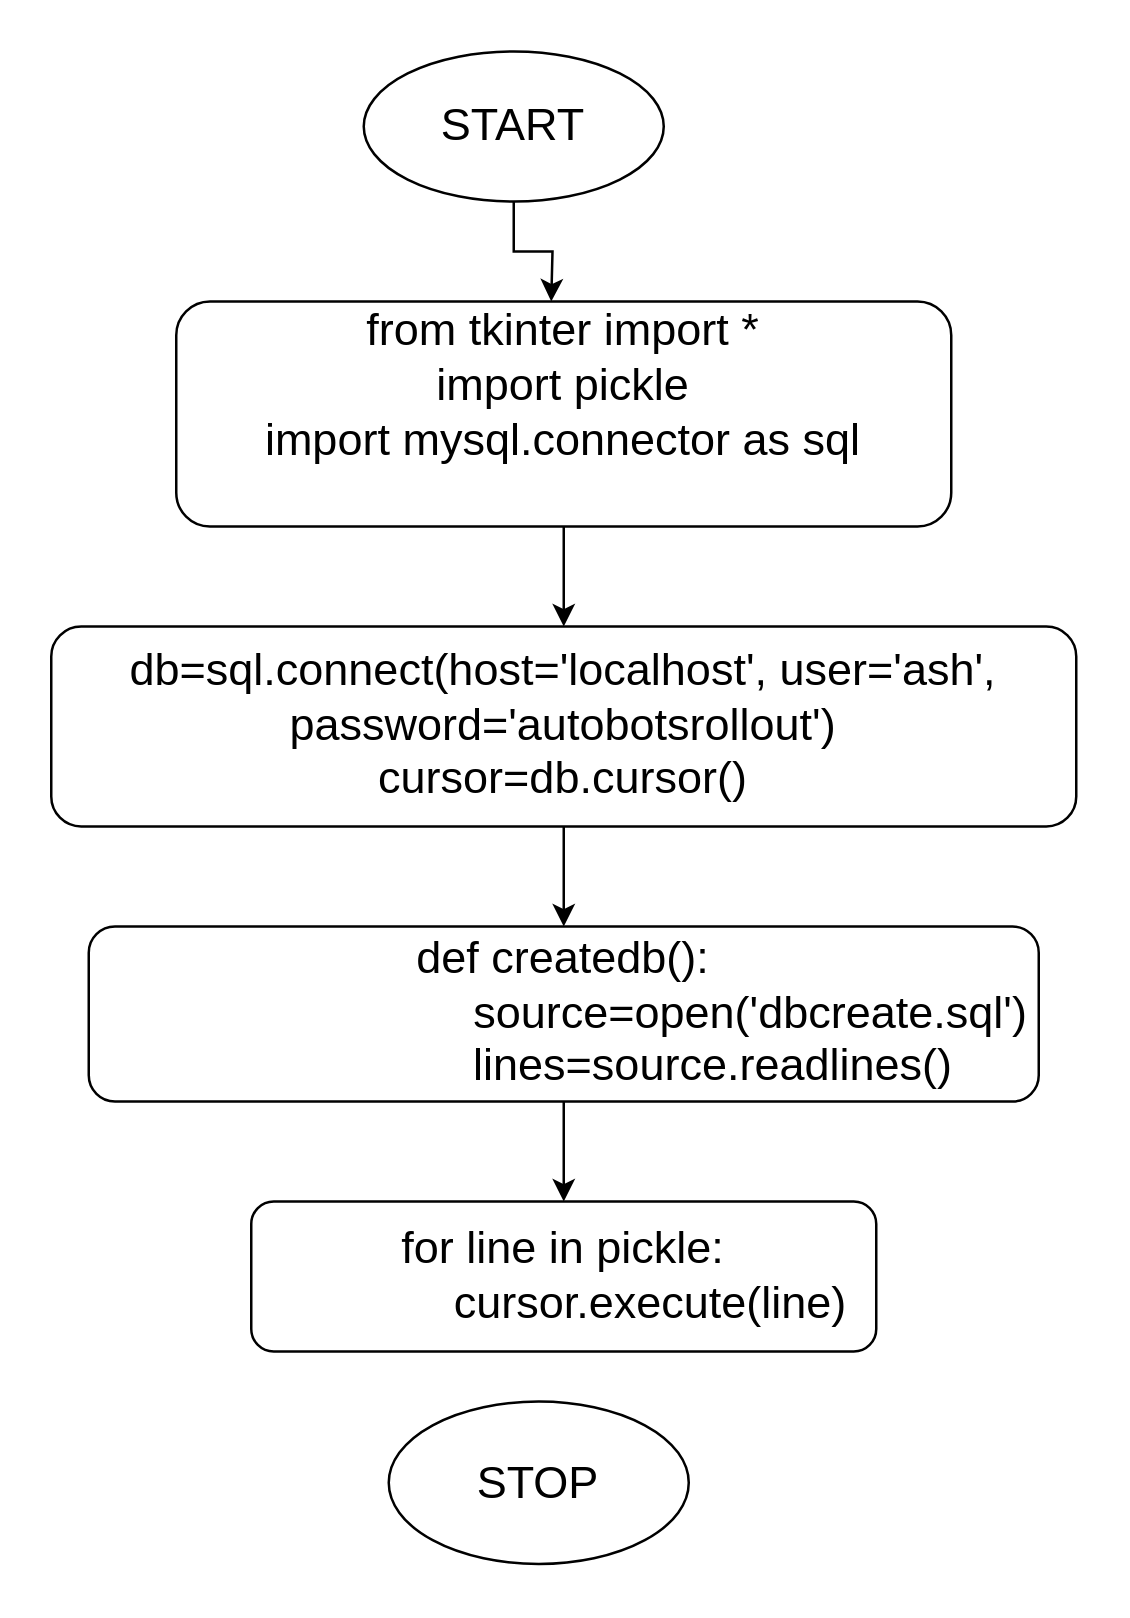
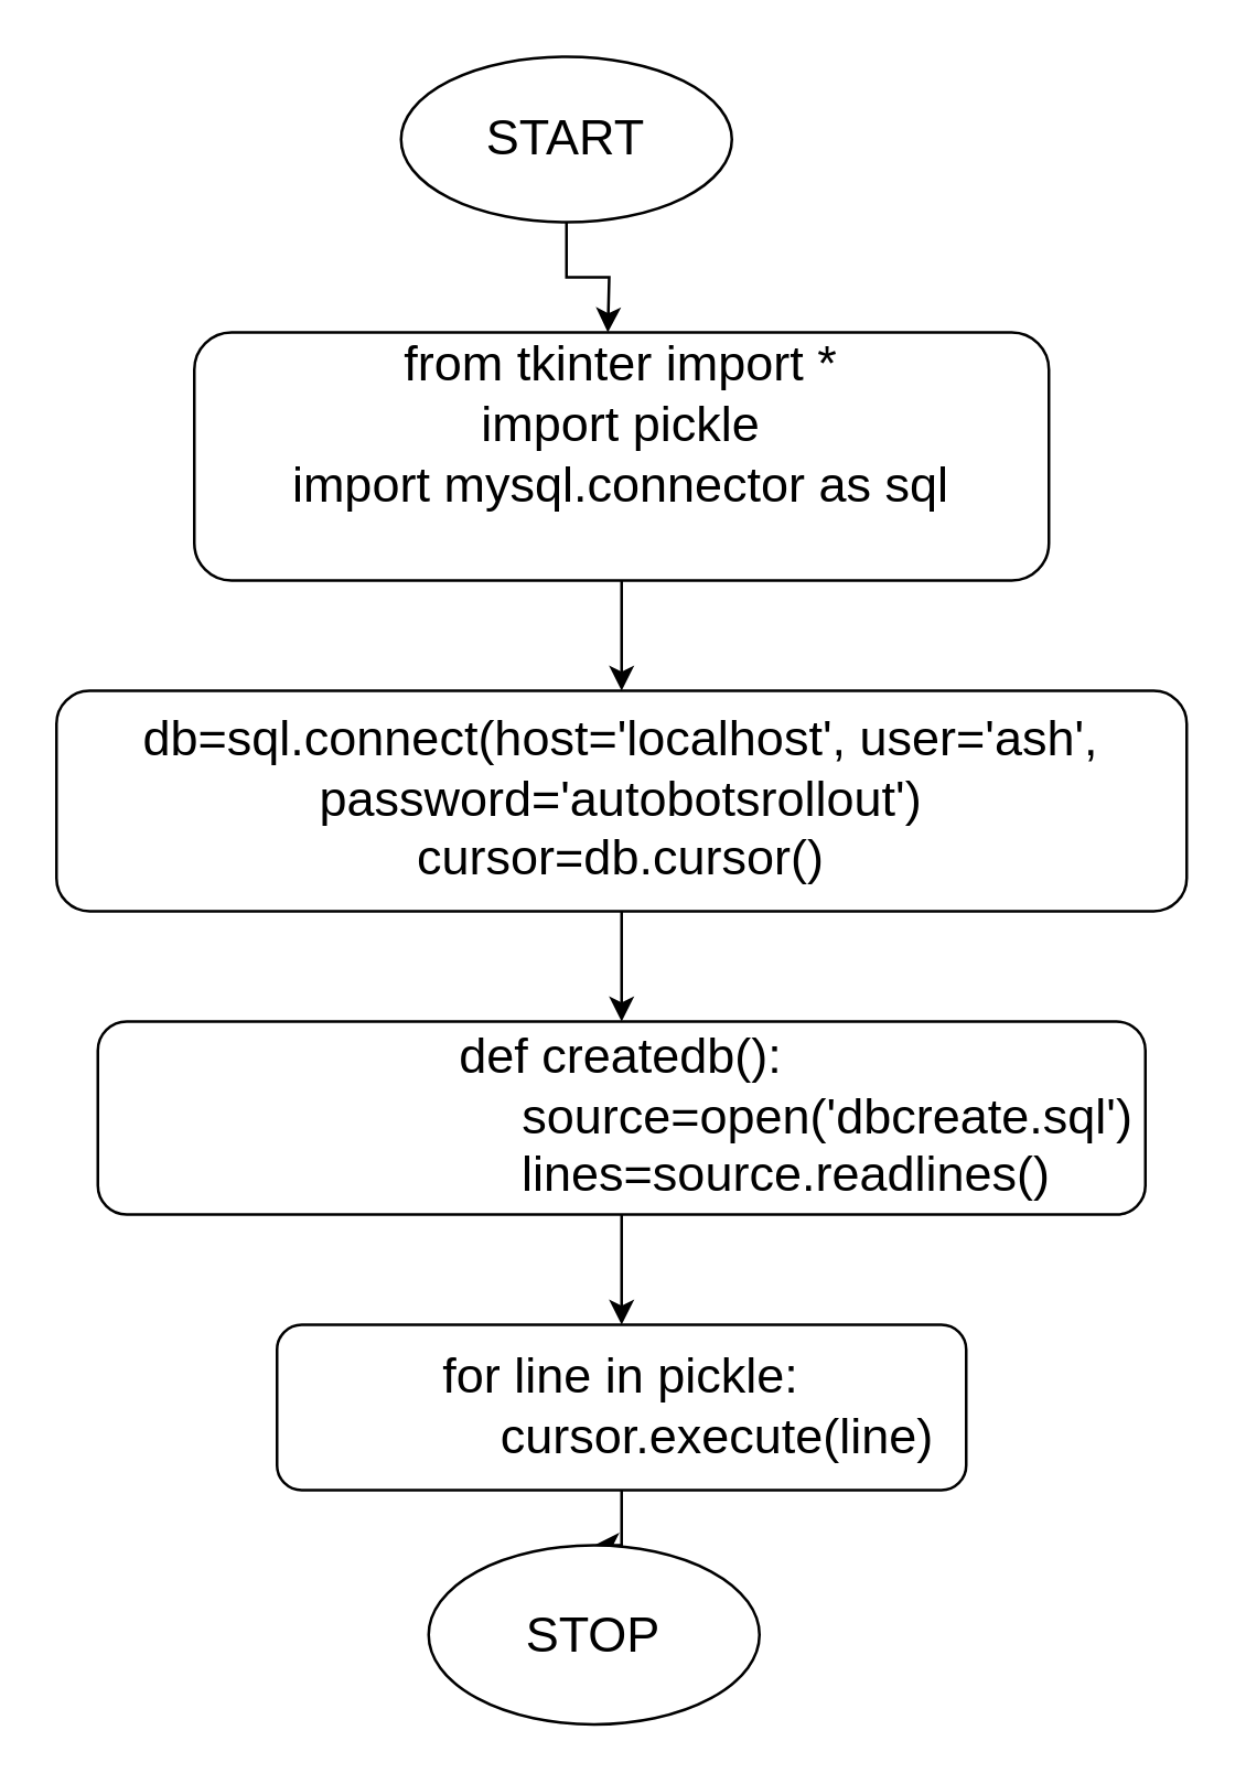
+ <mxCell id="11" style="edgeStyle=orthogonalEdgeStyle;rounded=0;orthogonalLoop=1;jettySize=auto;html=1;entryX=0.5;entryY=0;entryDx=0;entryDy=0;fontSize=18;" edge="1" parent="1" source="12" target="13"><mxGeometry relative="1" as="geometry" /></mxCell>
